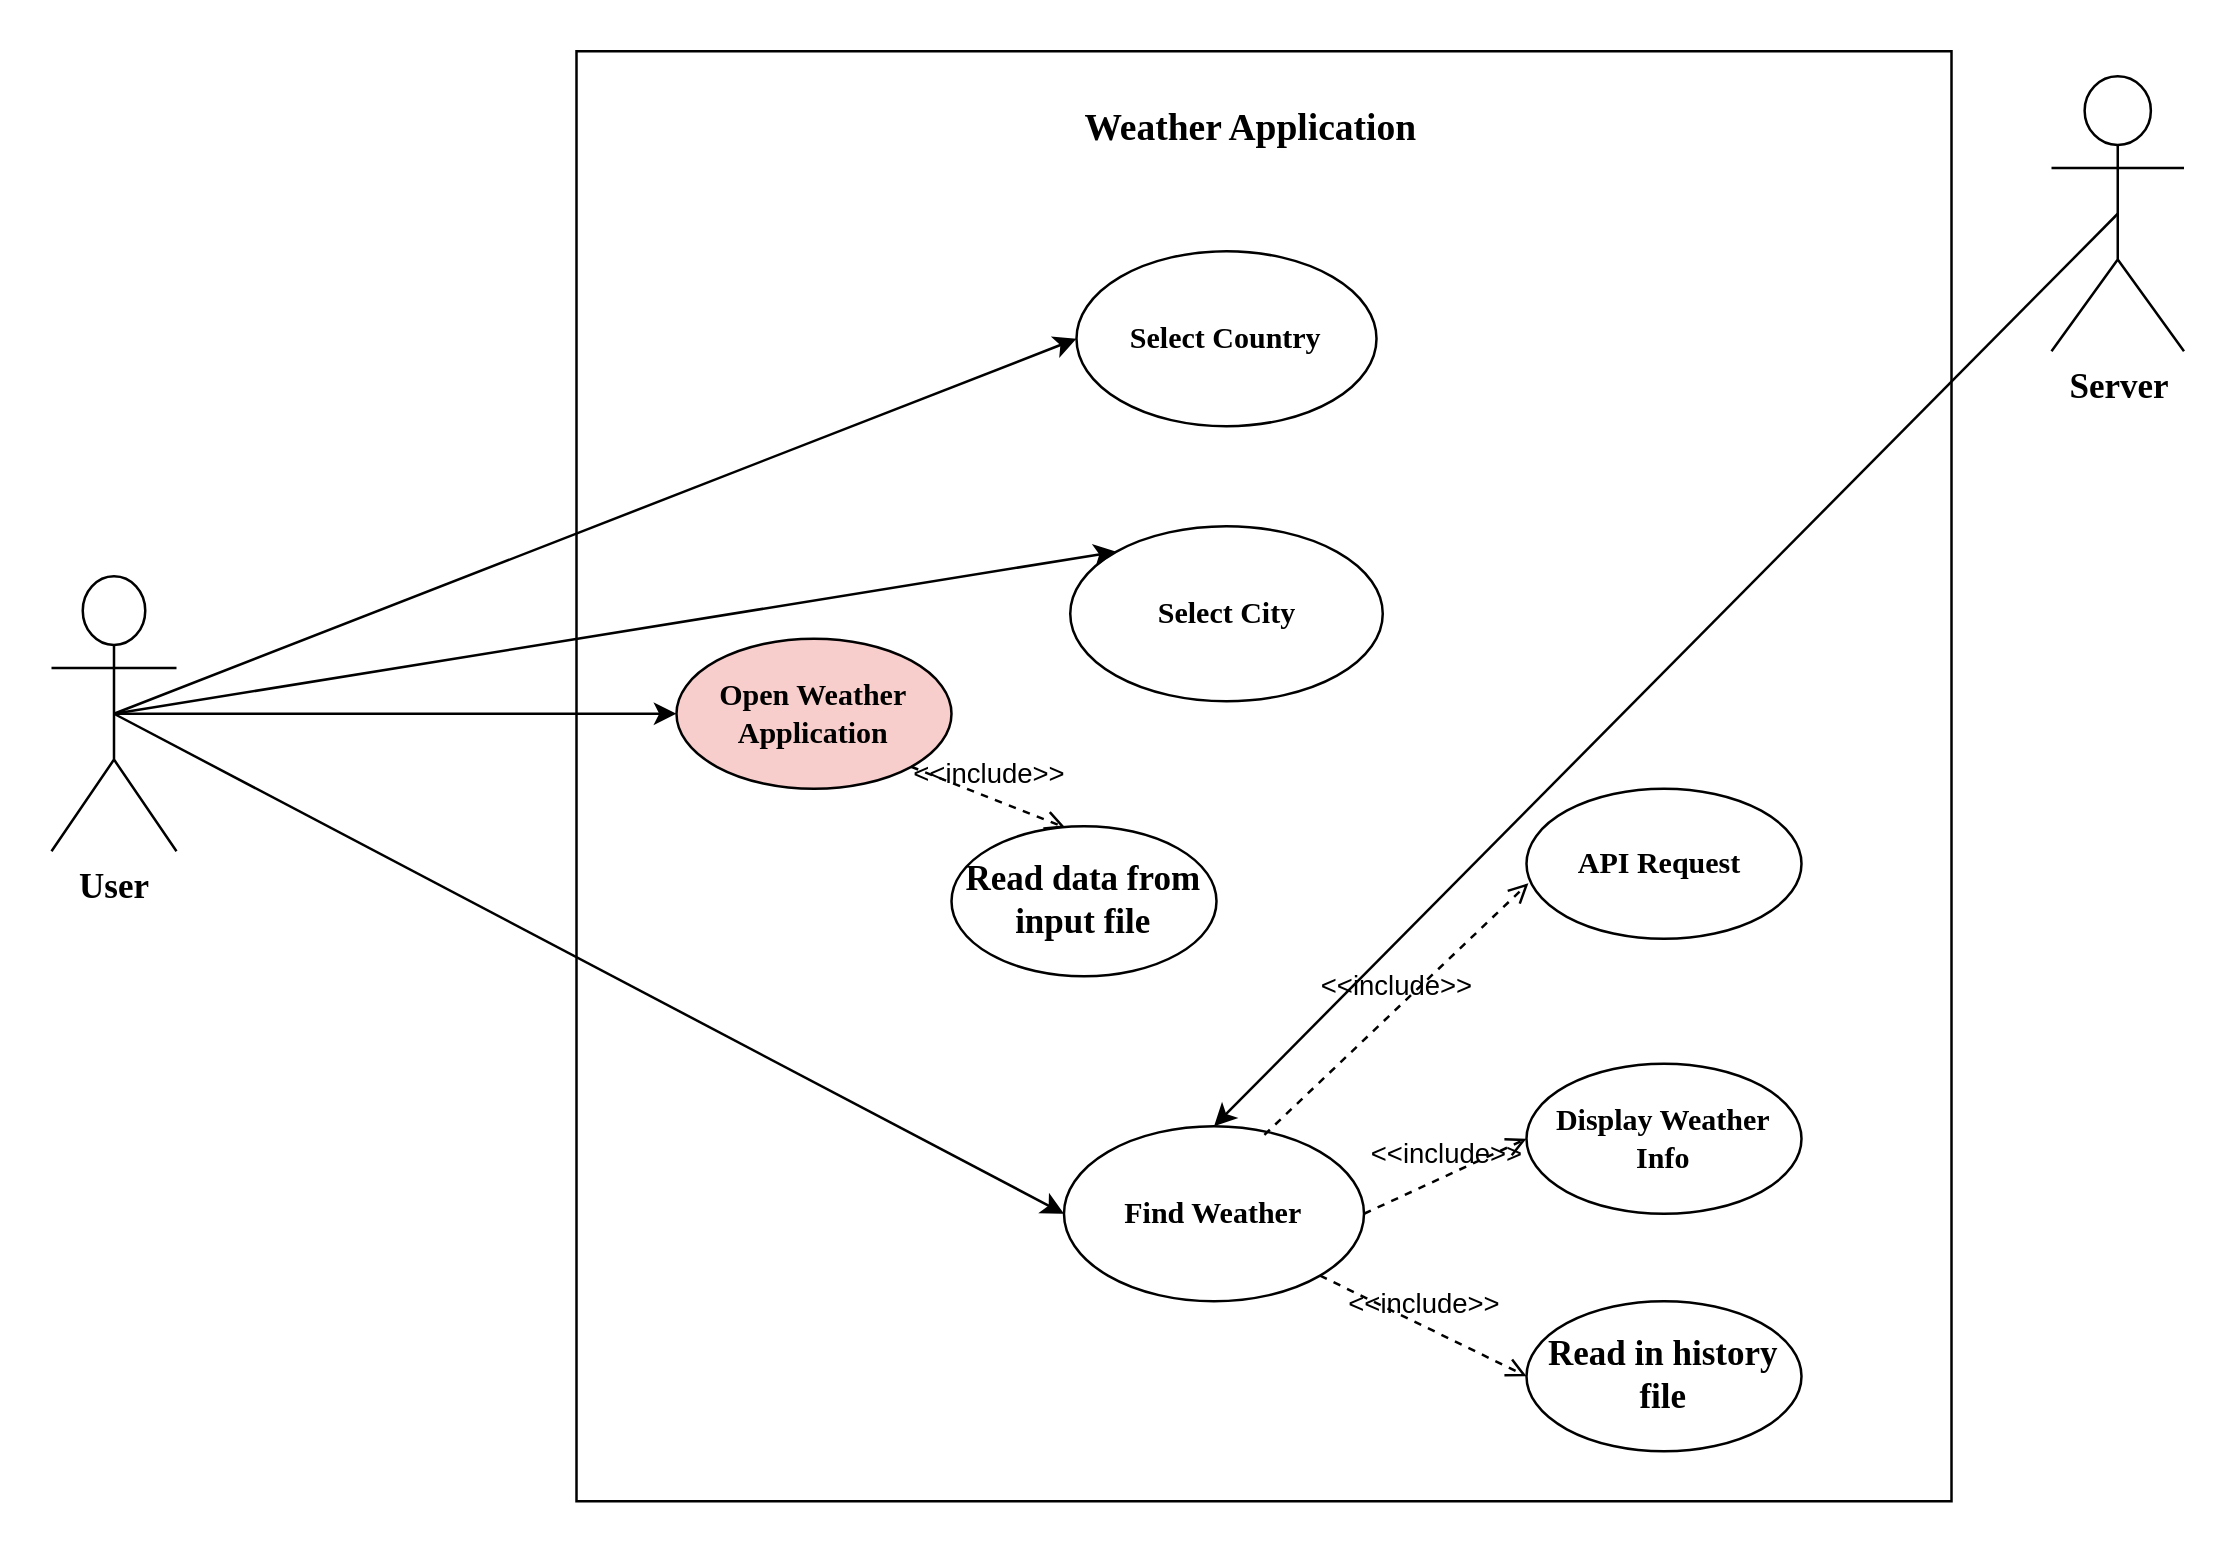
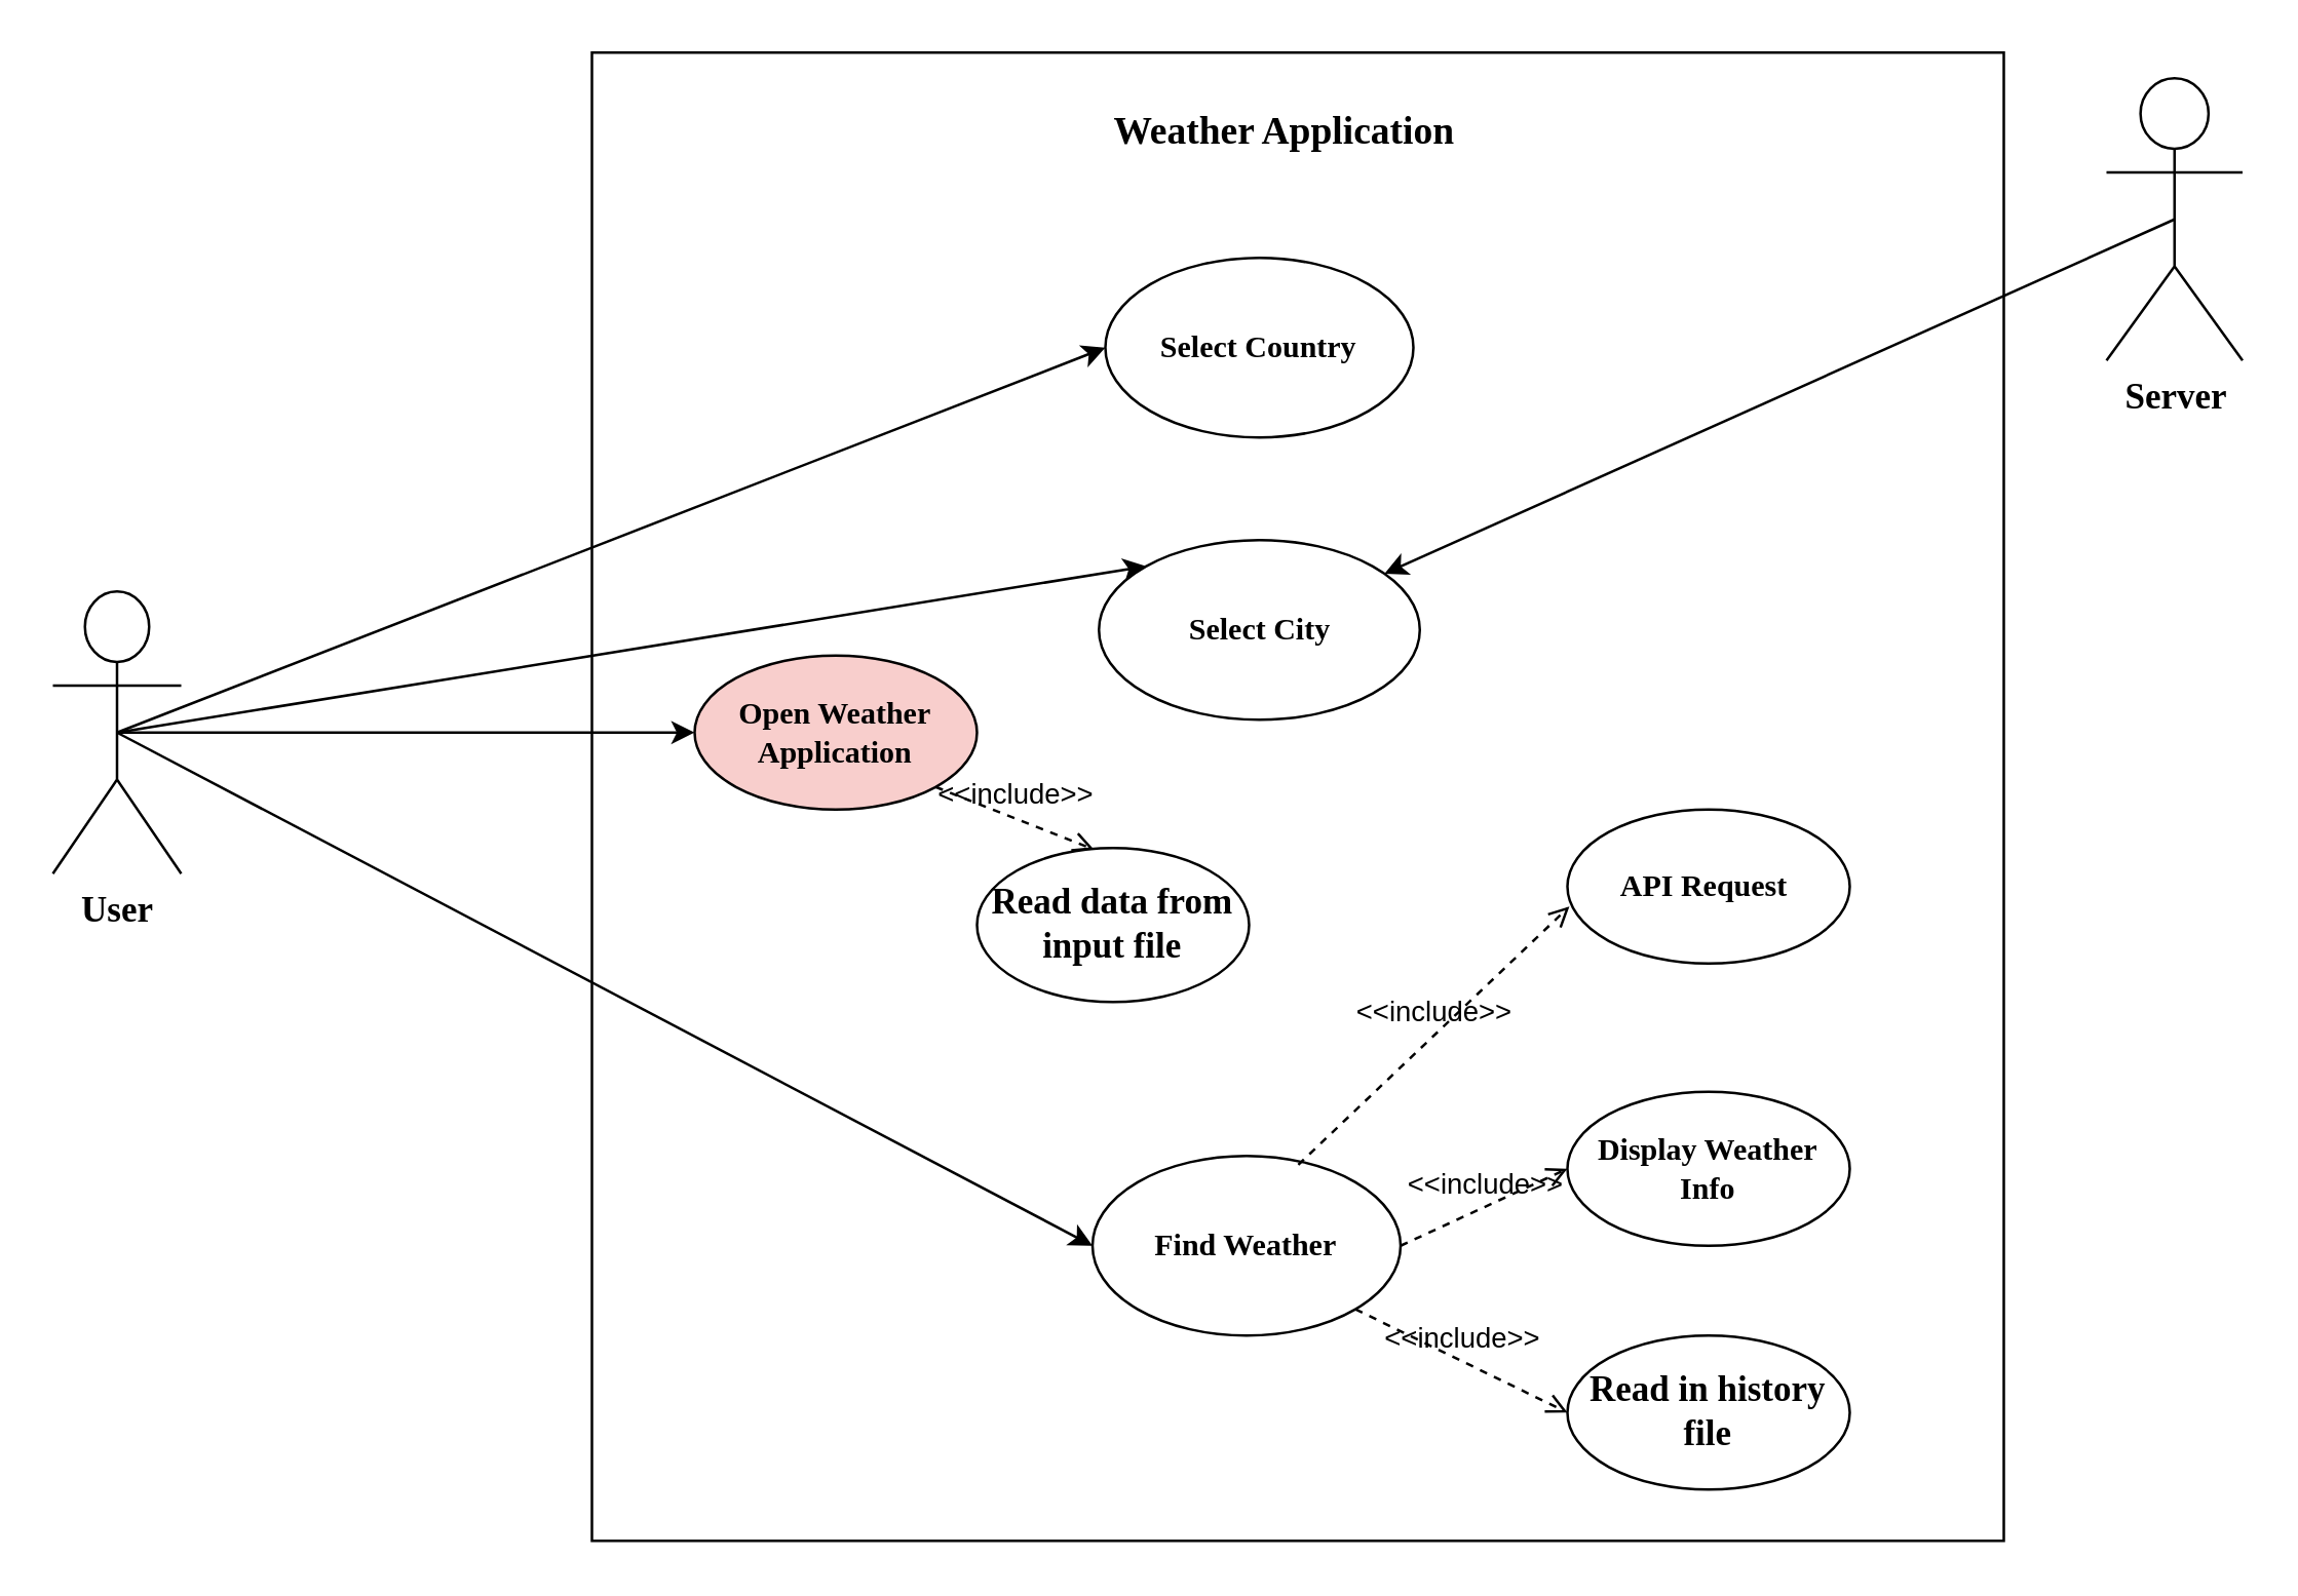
- <mxCell id="13" value="" style="endArrow=classic;html=1;entryX=0.5;entryY=0;entryDx=0;entryDy=0;exitX=0.5;exitY=0.5;exitDx=0;exitDy=0;exitPerimeter=0;" edge="1" parent="1" source="11" target="7"><mxGeometry width="50" height="50" relative="1" as="geometry"><mxPoint x="55" y="295" as="sourcePoint" /><mxPoint x="280" y="295" as="targetPoint" /></mxGeometry></mxCell>
+ <mxCell id="13" value="" style="endArrow=classic;html=1;exitX=0.5;exitY=0.5;exitDx=0;exitDy=0;exitPerimeter=0;" edge="1" parent="1" source="11" target="6"><mxGeometry width="50" height="50" relative="1" as="geometry"><mxPoint x="55" y="295" as="sourcePoint" /><mxPoint x="280" y="295" as="targetPoint" /></mxGeometry></mxCell>
